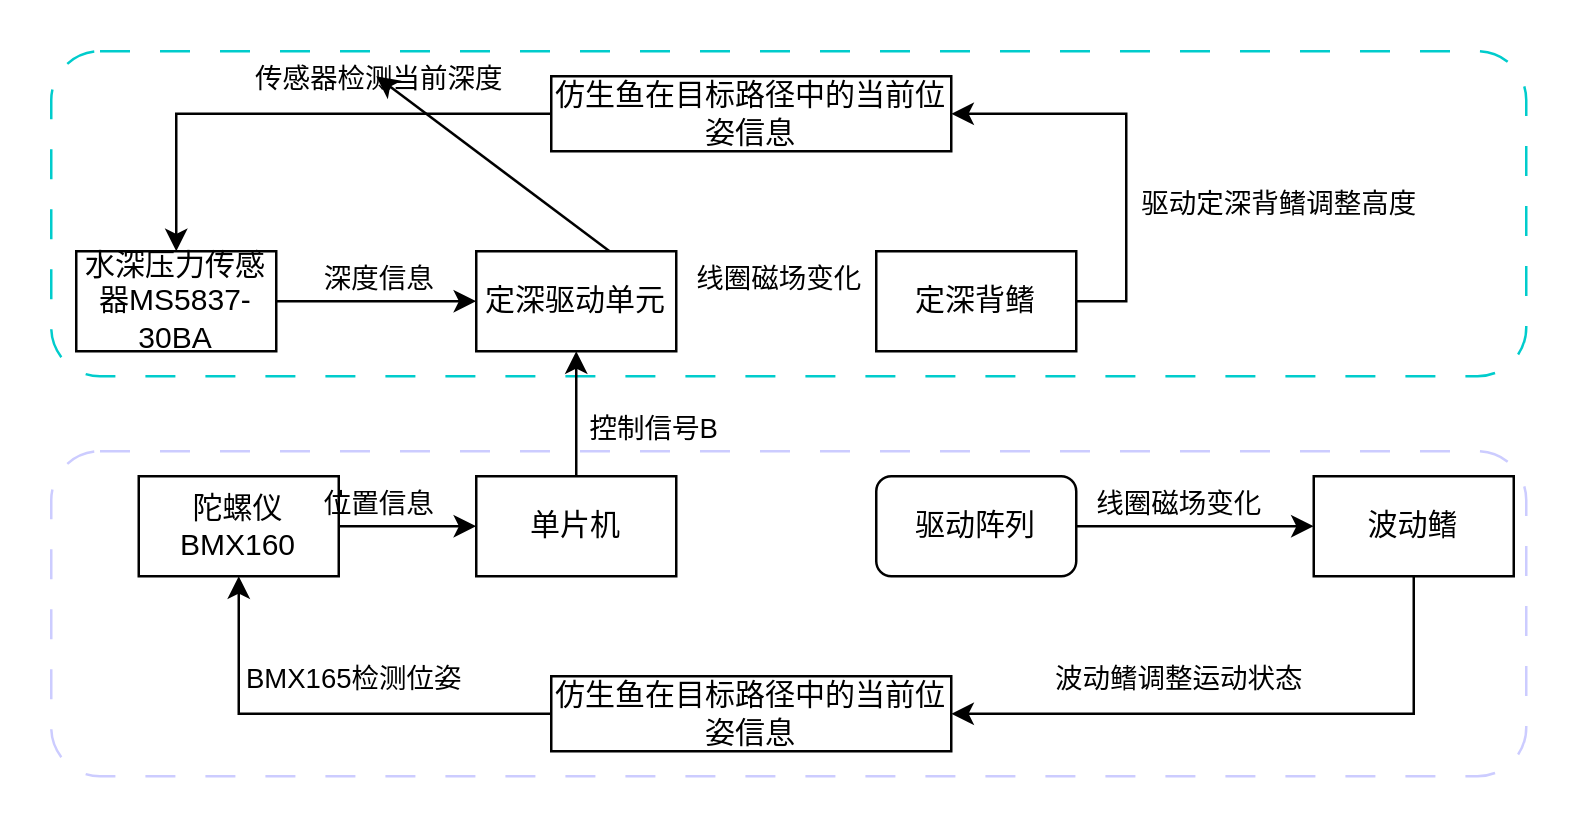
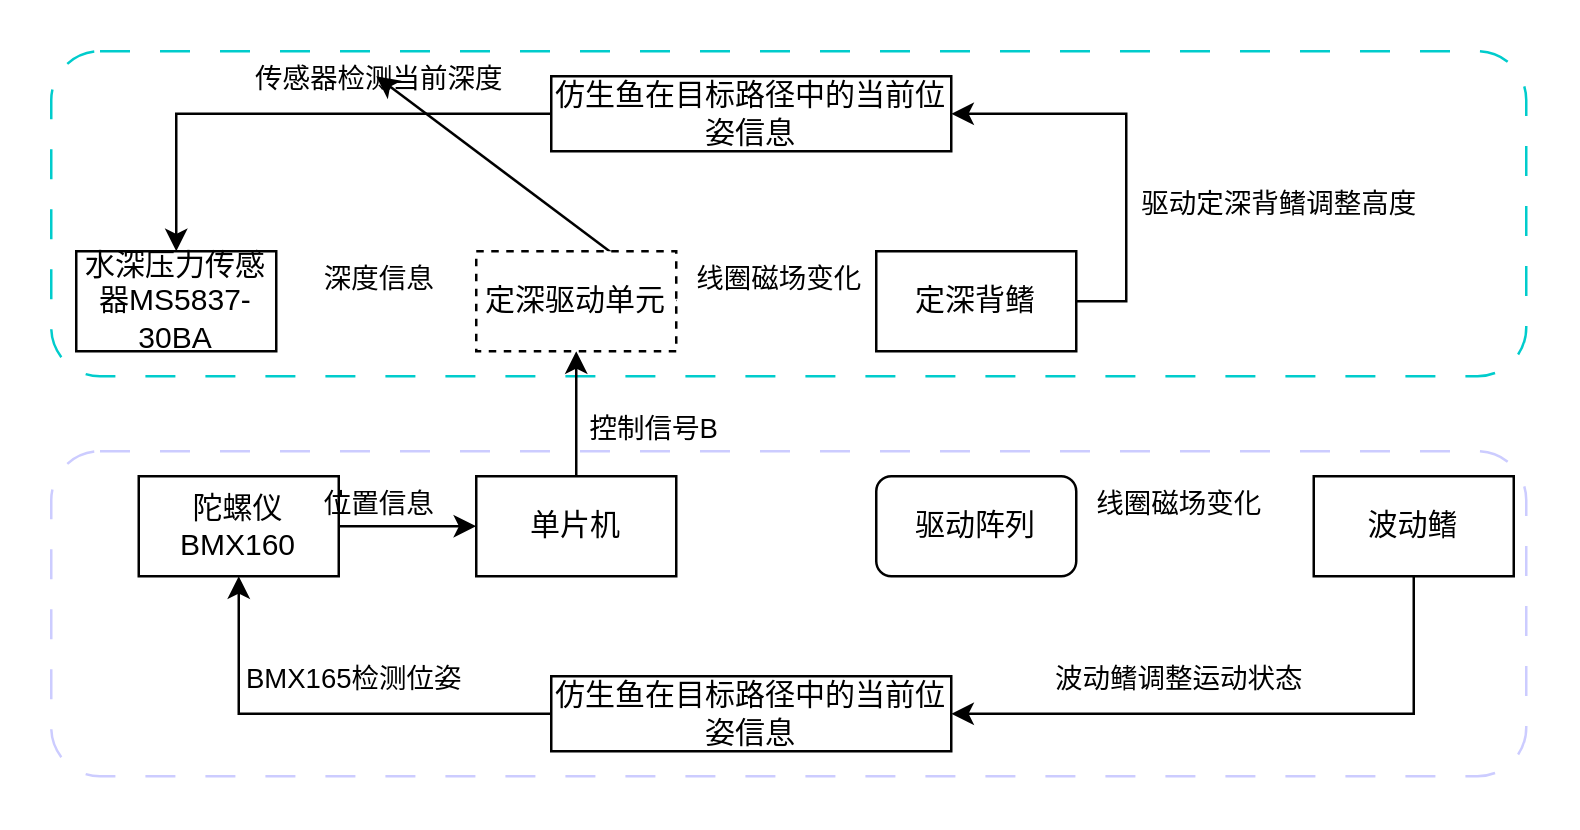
- <mxCell id="18" style="edgeStyle=orthogonalEdgeStyle;rounded=0;orthogonalLoop=1;jettySize=auto;html=1;exitX=1;exitY=0.5;exitDx=0;exitDy=0;entryX=0;entryY=0.5;entryDx=0;entryDy=0;labelBackgroundColor=none;fontColor=default;" edge="1" parent="1" source="19" target="25"><mxGeometry relative="1" as="geometry" /></mxCell>
- <mxCell id="25" value="定深驱动单元" style="rounded=0;whiteSpace=wrap;html=1;labelBackgroundColor=none;" vertex="1" parent="1"><mxGeometry x="190" y="100" width="80" height="40" as="geometry" /></mxCell>
+ <mxCell id="25" value="定深驱动单元" style="rounded=0;whiteSpace=wrap;html=1;labelBackgroundColor=none;dashed=1;" vertex="1" parent="1"><mxGeometry x="190" y="100" width="80" height="40" as="geometry" /></mxCell>
- <mxCell id="7" style="edgeStyle=orthogonalEdgeStyle;rounded=0;orthogonalLoop=1;jettySize=auto;html=1;exitX=1;exitY=0.5;exitDx=0;exitDy=0;entryX=0;entryY=0.5;entryDx=0;entryDy=0;labelBackgroundColor=none;fontColor=default;" edge="1" parent="1" source="8" target="10"><mxGeometry relative="1" as="geometry" /></mxCell>
